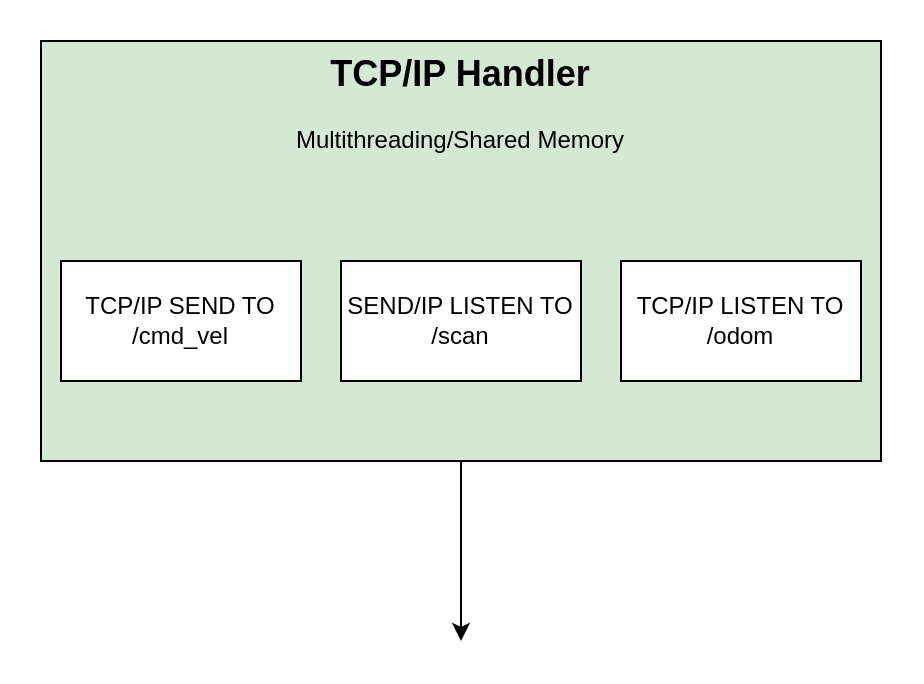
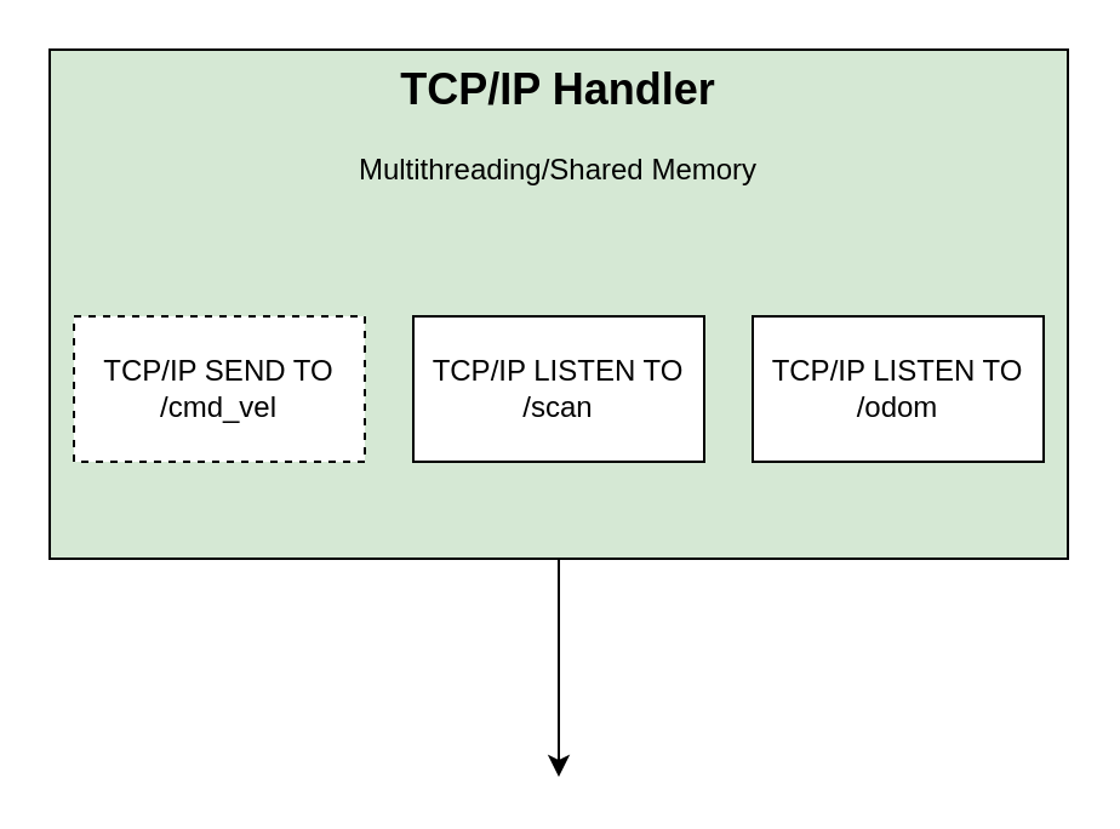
- <mxCell id="5" value="TCP/IP SEND TO /cmd_vel" style="rounded=0;whiteSpace=wrap;html=1;" vertex="1" parent="1"><mxGeometry x="30" y="130" width="120" height="60" as="geometry" /></mxCell>
+ <mxCell id="5" value="TCP/IP SEND TO /cmd_vel" style="rounded=0;whiteSpace=wrap;html=1;dashed=1;" vertex="1" parent="1"><mxGeometry x="30" y="130" width="120" height="60" as="geometry" /></mxCell>
- <mxCell id="6" value="SEND/IP LISTEN TO /scan" style="rounded=0;whiteSpace=wrap;html=1;" vertex="1" parent="1"><mxGeometry x="170" y="130" width="120" height="60" as="geometry" /></mxCell>
+ <mxCell id="6" value="TCP/IP LISTEN TO /scan" style="rounded=0;whiteSpace=wrap;html=1;" vertex="1" parent="1"><mxGeometry x="170" y="130" width="120" height="60" as="geometry" /></mxCell>
